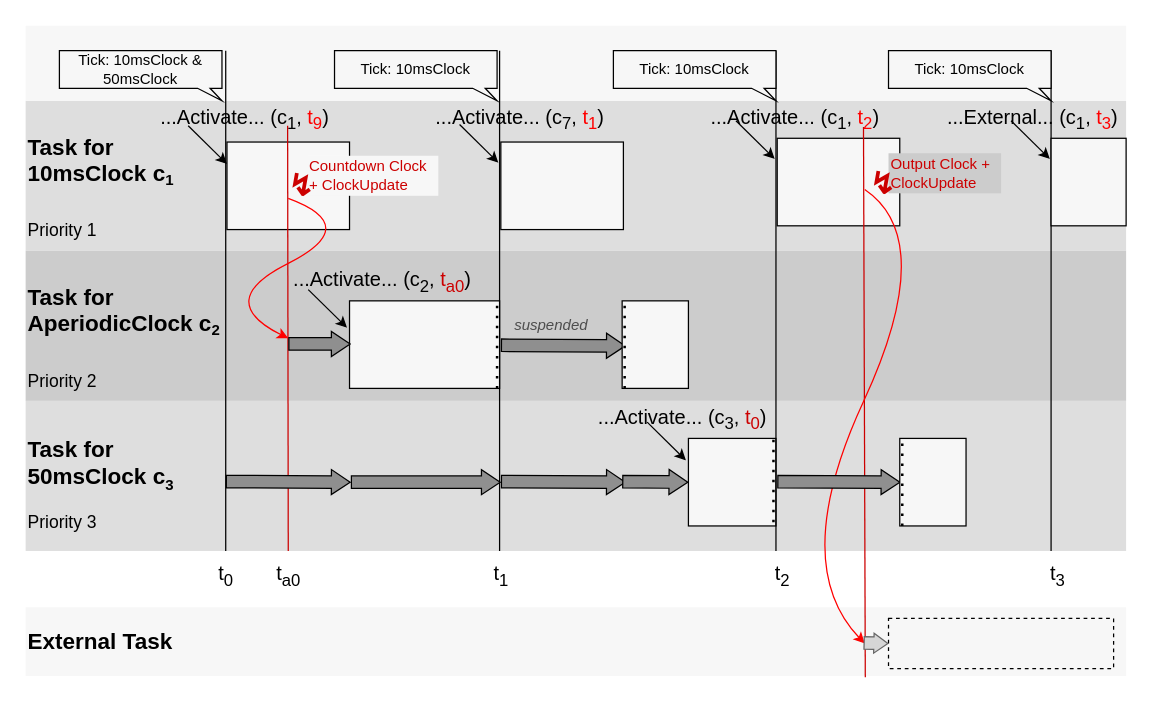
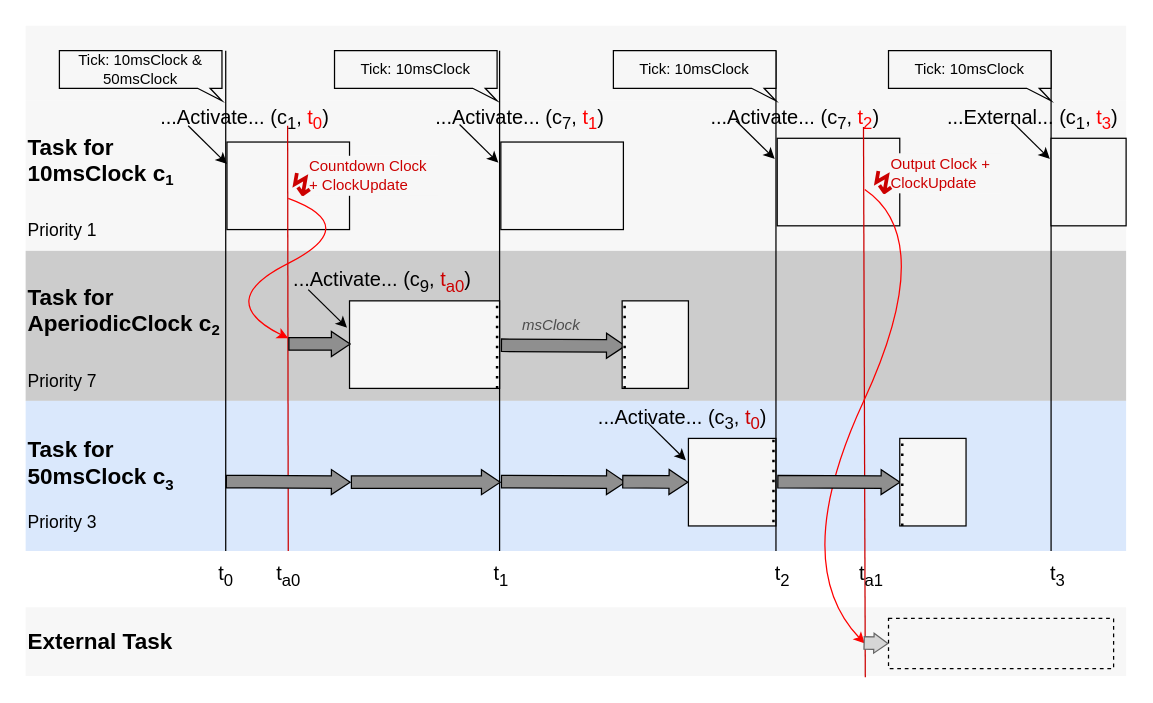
- <mxCell id="10" value="&lt;font style=&quot;font-size: 16px&quot;&gt;...Activate... (c&lt;sub&gt;1&lt;/sub&gt;, &lt;font color=&quot;#FF0000&quot;&gt;t&lt;sub&gt;9&lt;/sub&gt;&lt;/font&gt;)&lt;/font&gt;" style="text;html=1;resizable=0;autosize=1;align=center;verticalAlign=middle;points=[];fillColor=none;strokeColor=none;rounded=0;fontSize=14;" parent="1" vertex="1"><mxGeometry x="120" y="80" width="150" height="30" as="geometry" /></mxCell>
+ <mxCell id="10" value="&lt;font style=&quot;font-size: 16px&quot;&gt;...Activate... (c&lt;sub&gt;1&lt;/sub&gt;, &lt;font color=&quot;#FF0000&quot;&gt;t&lt;sub&gt;0&lt;/sub&gt;&lt;/font&gt;)&lt;/font&gt;" style="text;html=1;resizable=0;autosize=1;align=center;verticalAlign=middle;points=[];fillColor=none;strokeColor=none;rounded=0;fontSize=14;" parent="1" vertex="1"><mxGeometry x="120" y="80" width="150" height="30" as="geometry" /></mxCell>
- <mxCell id="39" value="&lt;font style=&quot;font-size: 16px&quot;&gt;...Activate... (c&lt;sub&gt;1&lt;/sub&gt;, &lt;font color=&quot;#FF0000&quot;&gt;t&lt;sub&gt;2&lt;/sub&gt;&lt;/font&gt;)&lt;/font&gt;" style="text;html=1;resizable=0;autosize=1;align=center;verticalAlign=middle;points=[];fillColor=none;strokeColor=none;rounded=0;fontSize=14;" parent="1" vertex="1"><mxGeometry x="560" y="80" width="150" height="30" as="geometry" /></mxCell>
+ <mxCell id="39" value="&lt;font style=&quot;font-size: 16px&quot;&gt;...Activate... (c&lt;sub&gt;7&lt;/sub&gt;, &lt;font color=&quot;#FF0000&quot;&gt;t&lt;sub&gt;2&lt;/sub&gt;&lt;/font&gt;)&lt;/font&gt;" style="text;html=1;resizable=0;autosize=1;align=center;verticalAlign=middle;points=[];fillColor=none;strokeColor=none;rounded=0;fontSize=14;" parent="1" vertex="1"><mxGeometry x="560" y="80" width="150" height="30" as="geometry" /></mxCell>
- <mxCell id="47" value="Output Clock + ClockUpdate" style="rounded=0;whiteSpace=wrap;html=1;fontSize=12;fontColor=#CC0000;fillColor=#cccccc;strokeColor=none;align=left;" parent="1" vertex="1"><mxGeometry x="710" y="122" width="90" height="32" as="geometry" /></mxCell>
+ <mxCell id="47" value="Output Clock + ClockUpdate" style="rounded=0;whiteSpace=wrap;html=1;fontSize=12;fontColor=#CC0000;fillColor=#F7F7F7;strokeColor=none;align=left;" parent="1" vertex="1"><mxGeometry x="710" y="122" width="90" height="32" as="geometry" /></mxCell>
- <mxCell id="2" value="&lt;div&gt;&lt;font style=&quot;font-size: 18px&quot;&gt;&lt;br&gt;&lt;/font&gt;&lt;/div&gt;&lt;div&gt;&lt;font style=&quot;font-size: 18px&quot;&gt;&lt;br&gt;&lt;/font&gt;&lt;/div&gt;&lt;div&gt;&lt;font style=&quot;font-size: 18px&quot;&gt;Task for&lt;/font&gt;&lt;/div&gt;&lt;div&gt;&lt;font style=&quot;font-size: 18px&quot;&gt; 10msClock c&lt;font size=&quot;1&quot;&gt;&lt;sub style=&quot;font-size: 12px&quot;&gt;1&lt;/sub&gt;&lt;/font&gt;&lt;br&gt;&lt;/font&gt;&lt;/div&gt;&lt;div&gt;&lt;br&gt;&lt;/div&gt;&lt;div&gt;&lt;font size=&quot;1&quot;&gt;&lt;span style=&quot;font-weight: normal ; font-size: 14px&quot;&gt;Priority 1&lt;/span&gt;&lt;/font&gt;&lt;br&gt;&lt;/div&gt;&lt;div&gt;&lt;br&gt;&lt;/div&gt;" style="rounded=0;whiteSpace=wrap;html=1;strokeColor=none;fillColor=#DEDEDE;align=left;fontStyle=1;fontSize=18;" parent="1" vertex="1"><mxGeometry y="80" width="880" height="120" as="geometry" x="20" /></mxCell>
+ <mxCell id="2" value="&lt;div&gt;&lt;font style=&quot;font-size: 18px&quot;&gt;&lt;br&gt;&lt;/font&gt;&lt;/div&gt;&lt;div&gt;&lt;font style=&quot;font-size: 18px&quot;&gt;&lt;br&gt;&lt;/font&gt;&lt;/div&gt;&lt;div&gt;&lt;font style=&quot;font-size: 18px&quot;&gt;Task for&lt;/font&gt;&lt;/div&gt;&lt;div&gt;&lt;font style=&quot;font-size: 18px&quot;&gt; 10msClock c&lt;font size=&quot;1&quot;&gt;&lt;sub style=&quot;font-size: 12px&quot;&gt;1&lt;/sub&gt;&lt;/font&gt;&lt;br&gt;&lt;/font&gt;&lt;/div&gt;&lt;div&gt;&lt;br&gt;&lt;/div&gt;&lt;div&gt;&lt;font size=&quot;1&quot;&gt;&lt;span style=&quot;font-weight: normal ; font-size: 14px&quot;&gt;Priority 1&lt;/span&gt;&lt;/font&gt;&lt;br&gt;&lt;/div&gt;&lt;div&gt;&lt;br&gt;&lt;/div&gt;" style="rounded=0;whiteSpace=wrap;html=1;strokeColor=none;fillColor=#f7f7f7;align=left;fontStyle=1;fontSize=18;" parent="1" vertex="1"><mxGeometry y="80" width="880" height="120" as="geometry" x="20" /></mxCell>
- <mxCell id="15" value="&lt;font style=&quot;font-size: 16px&quot;&gt;...Activate... (c&lt;sub&gt;2&lt;/sub&gt;, &lt;font color=&quot;#CC0000&quot;&gt;t&lt;sub&gt;a0&lt;/sub&gt;&lt;/font&gt;)&lt;/font&gt;" style="text;html=1;resizable=0;autosize=1;align=center;verticalAlign=middle;points=[];fillColor=none;strokeColor=none;rounded=0;fontSize=14;" parent="1" vertex="1"><mxGeometry x="225" y="210" width="160" height="30" as="geometry" /></mxCell>
+ <mxCell id="15" value="&lt;font style=&quot;font-size: 16px&quot;&gt;...Activate... (c&lt;sub&gt;9&lt;/sub&gt;, &lt;font color=&quot;#CC0000&quot;&gt;t&lt;sub&gt;a0&lt;/sub&gt;&lt;/font&gt;)&lt;/font&gt;" style="text;html=1;resizable=0;autosize=1;align=center;verticalAlign=middle;points=[];fillColor=none;strokeColor=none;rounded=0;fontSize=14;" parent="1" vertex="1"><mxGeometry x="225" y="210" width="160" height="30" as="geometry" /></mxCell>
- <mxCell id="3" value="&lt;div&gt;&lt;font style=&quot;font-size: 18px&quot;&gt;&lt;br&gt;&lt;/font&gt;&lt;/div&gt;&lt;div&gt;&lt;font style=&quot;font-size: 18px&quot;&gt;Task for&lt;/font&gt;&lt;font style=&quot;font-size: 18px&quot;&gt; &lt;/font&gt;&lt;/div&gt;&lt;div style=&quot;font-size: 18px&quot;&gt;&lt;font style=&quot;font-size: 18px&quot;&gt;AperiodicClock c&lt;font size=&quot;1&quot;&gt;&lt;sub style=&quot;font-size: 12px&quot;&gt;2&lt;/sub&gt;&lt;/font&gt;&lt;br style=&quot;font-size: 18px&quot;&gt;&lt;/font&gt;&lt;/div&gt;&lt;div&gt;&lt;br&gt;&lt;/div&gt;&lt;div&gt;&lt;font size=&quot;1&quot;&gt;&lt;span style=&quot;font-weight: normal ; font-size: 14px&quot;&gt;Priority 2&lt;br&gt;&lt;/span&gt;&lt;/font&gt;&lt;/div&gt;" style="rounded=0;whiteSpace=wrap;html=1;strokeColor=none;fillColor=#CCCCCC;align=left;fontStyle=1;fontSize=18;" parent="1" vertex="1"><mxGeometry y="200" width="880" height="120" as="geometry" x="20" /></mxCell>
+ <mxCell id="3" value="&lt;div&gt;&lt;font style=&quot;font-size: 18px&quot;&gt;&lt;br&gt;&lt;/font&gt;&lt;/div&gt;&lt;div&gt;&lt;font style=&quot;font-size: 18px&quot;&gt;Task for&lt;/font&gt;&lt;font style=&quot;font-size: 18px&quot;&gt; &lt;/font&gt;&lt;/div&gt;&lt;div style=&quot;font-size: 18px&quot;&gt;&lt;font style=&quot;font-size: 18px&quot;&gt;AperiodicClock c&lt;font size=&quot;1&quot;&gt;&lt;sub style=&quot;font-size: 12px&quot;&gt;2&lt;/sub&gt;&lt;/font&gt;&lt;br style=&quot;font-size: 18px&quot;&gt;&lt;/font&gt;&lt;/div&gt;&lt;div&gt;&lt;br&gt;&lt;/div&gt;&lt;div&gt;&lt;font size=&quot;1&quot;&gt;&lt;span style=&quot;font-weight: normal ; font-size: 14px&quot;&gt;Priority 7&lt;br&gt;&lt;/span&gt;&lt;/font&gt;&lt;/div&gt;" style="rounded=0;whiteSpace=wrap;html=1;strokeColor=none;fillColor=#CCCCCC;align=left;fontStyle=1;fontSize=18;" parent="1" vertex="1"><mxGeometry y="200" width="880" height="120" as="geometry" x="20" /></mxCell>
- <mxCell id="32" value="suspended" style="text;html=1;resizable=0;autosize=1;align=center;verticalAlign=middle;points=[];fillColor=none;strokeColor=none;rounded=0;fontSize=12;fontColor=#4D4D4D;fontStyle=2" parent="1" vertex="1"><mxGeometry x="405" y="250" width="70" height="20" as="geometry" /></mxCell>
+ <mxCell id="32" value="msClock" style="text;html=1;resizable=0;autosize=1;align=center;verticalAlign=middle;points=[];fillColor=none;strokeColor=none;rounded=0;fontSize=12;fontColor=#4D4D4D;fontStyle=2" parent="1" vertex="1"><mxGeometry x="405" y="250" width="70" height="20" as="geometry" /></mxCell>
- <mxCell id="4" value="&lt;b&gt;&lt;br&gt;&lt;/b&gt;&lt;div align=&quot;left&quot;&gt;&lt;b&gt;&lt;font style=&quot;font-size: 18px&quot;&gt;Task for&lt;/font&gt;&lt;/b&gt;&lt;br style=&quot;font-size: 18px&quot;&gt;&lt;b&gt;&lt;font style=&quot;font-size: 18px&quot;&gt; 50msClock c&lt;/font&gt;&lt;font style=&quot;font-size: 18px&quot; size=&quot;1&quot;&gt;&lt;sub style=&quot;font-size: 12px&quot;&gt;3&lt;/sub&gt;&lt;/font&gt;&lt;/b&gt;&lt;/div&gt;&lt;div align=&quot;left&quot;&gt;&lt;br&gt;&lt;div&gt;&lt;font size=&quot;1&quot;&gt;&lt;span style=&quot;font-weight: normal ; font-size: 14px&quot;&gt;Priority 3&lt;br&gt;&lt;/span&gt;&lt;/font&gt;&lt;/div&gt;&lt;/div&gt;" style="rounded=0;whiteSpace=wrap;html=1;strokeColor=none;fillColor=#DEDEDE;align=left;" parent="1" vertex="1"><mxGeometry y="320" width="880" height="120" as="geometry" x="20" /></mxCell>
+ <mxCell id="4" value="&lt;b&gt;&lt;br&gt;&lt;/b&gt;&lt;div align=&quot;left&quot;&gt;&lt;b&gt;&lt;font style=&quot;font-size: 18px&quot;&gt;Task for&lt;/font&gt;&lt;/b&gt;&lt;br style=&quot;font-size: 18px&quot;&gt;&lt;b&gt;&lt;font style=&quot;font-size: 18px&quot;&gt; 50msClock c&lt;/font&gt;&lt;font style=&quot;font-size: 18px&quot; size=&quot;1&quot;&gt;&lt;sub style=&quot;font-size: 12px&quot;&gt;3&lt;/sub&gt;&lt;/font&gt;&lt;/b&gt;&lt;/div&gt;&lt;div align=&quot;left&quot;&gt;&lt;br&gt;&lt;div&gt;&lt;font size=&quot;1&quot;&gt;&lt;span style=&quot;font-weight: normal ; font-size: 14px&quot;&gt;Priority 3&lt;br&gt;&lt;/span&gt;&lt;/font&gt;&lt;/div&gt;&lt;/div&gt;" style="rounded=0;whiteSpace=wrap;html=1;strokeColor=none;fillColor=#dae8fc;align=left;" parent="1" vertex="1"><mxGeometry y="320" width="880" height="120" as="geometry" x="20" /></mxCell>
+ <mxCell id="57" value="t&lt;sub&gt;a1&lt;/sub&gt;" style="text;html=1;resizable=0;autosize=1;align=center;verticalAlign=middle;points=[];fillColor=none;strokeColor=none;rounded=0;fontSize=16;" parent="1" vertex="1"><mxGeometry x="681" y="445" width="30" height="30" as="geometry" /></mxCell>
